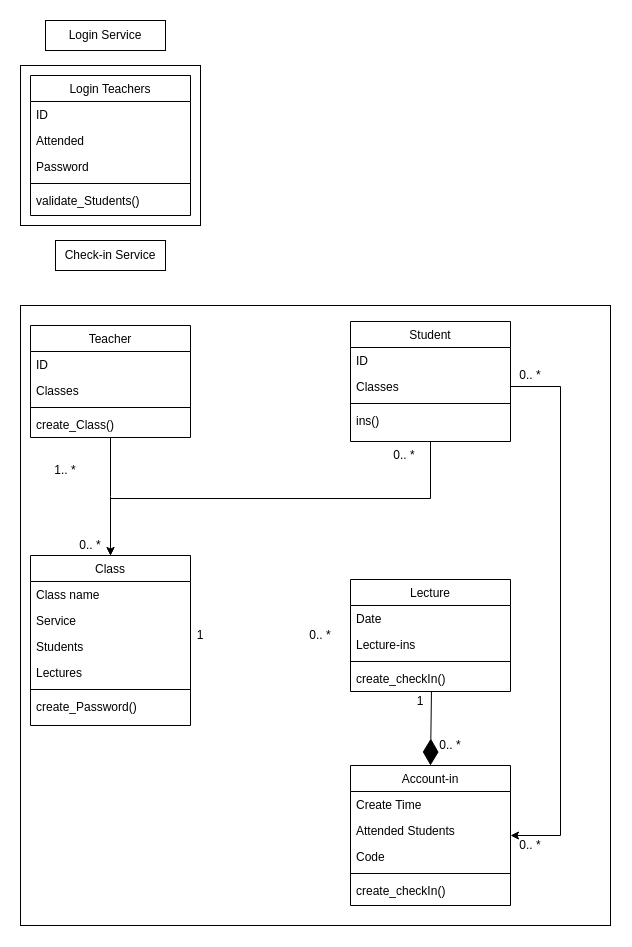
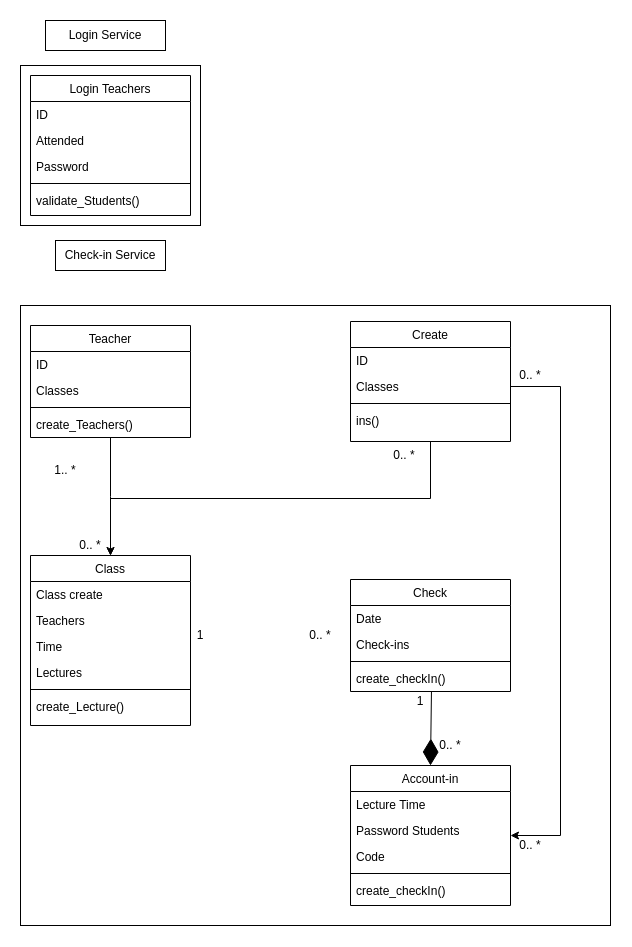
- <mxCell id="15" value="Student" style="swimlane;fontStyle=0;align=center;verticalAlign=top;childLayout=stackLayout;horizontal=1;startSize=26;horizontalStack=0;resizeParent=1;resizeLast=0;collapsible=1;marginBottom=0;rounded=0;shadow=0;strokeWidth=1;" vertex="1" parent="1"><mxGeometry x="350" y="321" width="160" height="120" as="geometry"><mxRectangle x="550" y="140" width="160" height="26" as="alternateBounds" /></mxGeometry></mxCell>
+ <mxCell id="15" value="Create" style="swimlane;fontStyle=0;align=center;verticalAlign=top;childLayout=stackLayout;horizontal=1;startSize=26;horizontalStack=0;resizeParent=1;resizeLast=0;collapsible=1;marginBottom=0;rounded=0;shadow=0;strokeWidth=1;" vertex="1" parent="1"><mxGeometry x="350" y="321" width="160" height="120" as="geometry"><mxRectangle x="550" y="140" width="160" height="26" as="alternateBounds" /></mxGeometry></mxCell>
- <mxCell id="13" value="create_Class()" style="text;align=left;verticalAlign=top;spacingLeft=4;spacingRight=4;overflow=hidden;rotatable=0;points=[[0,0.5],[1,0.5]];portConstraint=eastwest;" vertex="1" parent="9"><mxGeometry y="86" width="160" height="26" as="geometry" /></mxCell>
+ <mxCell id="13" value="create_Teachers()" style="text;align=left;verticalAlign=top;spacingLeft=4;spacingRight=4;overflow=hidden;rotatable=0;points=[[0,0.5],[1,0.5]];portConstraint=eastwest;" vertex="1" parent="9"><mxGeometry y="86" width="160" height="26" as="geometry" /></mxCell>
- <mxCell id="20" value="Lecture" style="swimlane;fontStyle=0;align=center;verticalAlign=top;childLayout=stackLayout;horizontal=1;startSize=26;horizontalStack=0;resizeParent=1;resizeLast=0;collapsible=1;marginBottom=0;rounded=0;shadow=0;strokeWidth=1;" vertex="1" parent="1"><mxGeometry x="350" y="579" width="160" height="112" as="geometry"><mxRectangle x="550" y="140" width="160" height="26" as="alternateBounds" /></mxGeometry></mxCell>
+ <mxCell id="20" value="Check" style="swimlane;fontStyle=0;align=center;verticalAlign=top;childLayout=stackLayout;horizontal=1;startSize=26;horizontalStack=0;resizeParent=1;resizeLast=0;collapsible=1;marginBottom=0;rounded=0;shadow=0;strokeWidth=1;" vertex="1" parent="1"><mxGeometry x="350" y="579" width="160" height="112" as="geometry"><mxRectangle x="550" y="140" width="160" height="26" as="alternateBounds" /></mxGeometry></mxCell>
- <mxCell id="26" value="Class name" style="text;align=left;verticalAlign=top;spacingLeft=4;spacingRight=4;overflow=hidden;rotatable=0;points=[[0,0.5],[1,0.5]];portConstraint=eastwest;" vertex="1" parent="25"><mxGeometry y="26" width="160" height="26" as="geometry" /></mxCell>
+ <mxCell id="26" value="Class create" style="text;align=left;verticalAlign=top;spacingLeft=4;spacingRight=4;overflow=hidden;rotatable=0;points=[[0,0.5],[1,0.5]];portConstraint=eastwest;" vertex="1" parent="25"><mxGeometry y="26" width="160" height="26" as="geometry" /></mxCell>
- <mxCell id="27" value="Service" style="text;align=left;verticalAlign=top;spacingLeft=4;spacingRight=4;overflow=hidden;rotatable=0;points=[[0,0.5],[1,0.5]];portConstraint=eastwest;rounded=0;shadow=0;html=0;" vertex="1" parent="25"><mxGeometry y="52" width="160" height="26" as="geometry" /></mxCell>
+ <mxCell id="27" value="Teachers" style="text;align=left;verticalAlign=top;spacingLeft=4;spacingRight=4;overflow=hidden;rotatable=0;points=[[0,0.5],[1,0.5]];portConstraint=eastwest;rounded=0;shadow=0;html=0;" vertex="1" parent="25"><mxGeometry y="52" width="160" height="26" as="geometry" /></mxCell>
- <mxCell id="22" value="Lecture-ins" style="text;align=left;verticalAlign=top;spacingLeft=4;spacingRight=4;overflow=hidden;rotatable=0;points=[[0,0.5],[1,0.5]];portConstraint=eastwest;rounded=0;shadow=0;html=0;" vertex="1" parent="20"><mxGeometry y="52" width="160" height="26" as="geometry" /></mxCell>
+ <mxCell id="22" value="Check-ins" style="text;align=left;verticalAlign=top;spacingLeft=4;spacingRight=4;overflow=hidden;rotatable=0;points=[[0,0.5],[1,0.5]];portConstraint=eastwest;rounded=0;shadow=0;html=0;" vertex="1" parent="20"><mxGeometry y="52" width="160" height="26" as="geometry" /></mxCell>
- <mxCell id="28" value="Students" style="text;align=left;verticalAlign=top;spacingLeft=4;spacingRight=4;overflow=hidden;rotatable=0;points=[[0,0.5],[1,0.5]];portConstraint=eastwest;rounded=0;shadow=0;html=0;" vertex="1" parent="25"><mxGeometry y="78" width="160" height="26" as="geometry" /></mxCell>
+ <mxCell id="28" value="Time" style="text;align=left;verticalAlign=top;spacingLeft=4;spacingRight=4;overflow=hidden;rotatable=0;points=[[0,0.5],[1,0.5]];portConstraint=eastwest;rounded=0;shadow=0;html=0;" vertex="1" parent="25"><mxGeometry y="78" width="160" height="26" as="geometry" /></mxCell>
- <mxCell id="31" value="create_Password()" style="text;align=left;verticalAlign=top;spacingLeft=4;spacingRight=4;overflow=hidden;rotatable=0;points=[[0,0.5],[1,0.5]];portConstraint=eastwest;" vertex="1" parent="25"><mxGeometry y="138" width="160" height="26" as="geometry" /></mxCell>
+ <mxCell id="31" value="create_Lecture()" style="text;align=left;verticalAlign=top;spacingLeft=4;spacingRight=4;overflow=hidden;rotatable=0;points=[[0,0.5],[1,0.5]];portConstraint=eastwest;" vertex="1" parent="25"><mxGeometry y="138" width="160" height="26" as="geometry" /></mxCell>
- <mxCell id="42" value="Create Time" style="text;align=left;verticalAlign=top;spacingLeft=4;spacingRight=4;overflow=hidden;rotatable=0;points=[[0,0.5],[1,0.5]];portConstraint=eastwest;" vertex="1" parent="41"><mxGeometry y="26" width="160" height="26" as="geometry" /></mxCell>
+ <mxCell id="42" value="Lecture Time" style="text;align=left;verticalAlign=top;spacingLeft=4;spacingRight=4;overflow=hidden;rotatable=0;points=[[0,0.5],[1,0.5]];portConstraint=eastwest;" vertex="1" parent="41"><mxGeometry y="26" width="160" height="26" as="geometry" /></mxCell>
- <mxCell id="43" value="Attended Students&#10;" style="text;align=left;verticalAlign=top;spacingLeft=4;spacingRight=4;overflow=hidden;rotatable=0;points=[[0,0.5],[1,0.5]];portConstraint=eastwest;rounded=0;shadow=0;html=0;" vertex="1" parent="41"><mxGeometry y="52" width="160" height="26" as="geometry" /></mxCell>
+ <mxCell id="43" value="Password Students&#10;" style="text;align=left;verticalAlign=top;spacingLeft=4;spacingRight=4;overflow=hidden;rotatable=0;points=[[0,0.5],[1,0.5]];portConstraint=eastwest;rounded=0;shadow=0;html=0;" vertex="1" parent="41"><mxGeometry y="52" width="160" height="26" as="geometry" /></mxCell>
